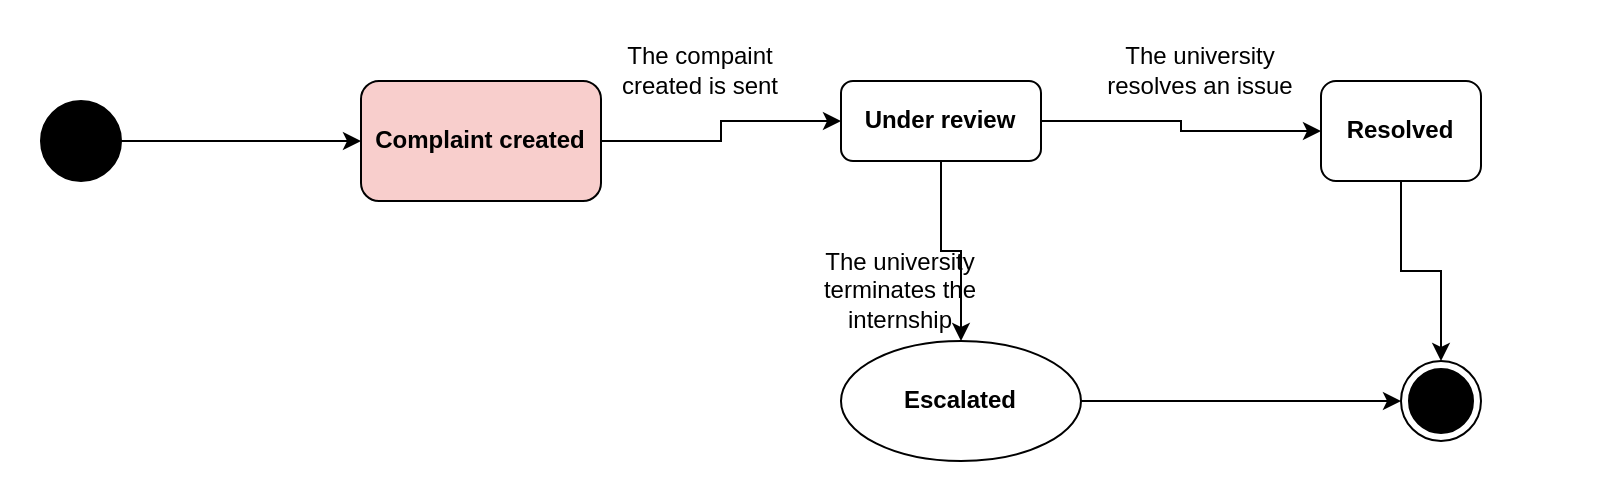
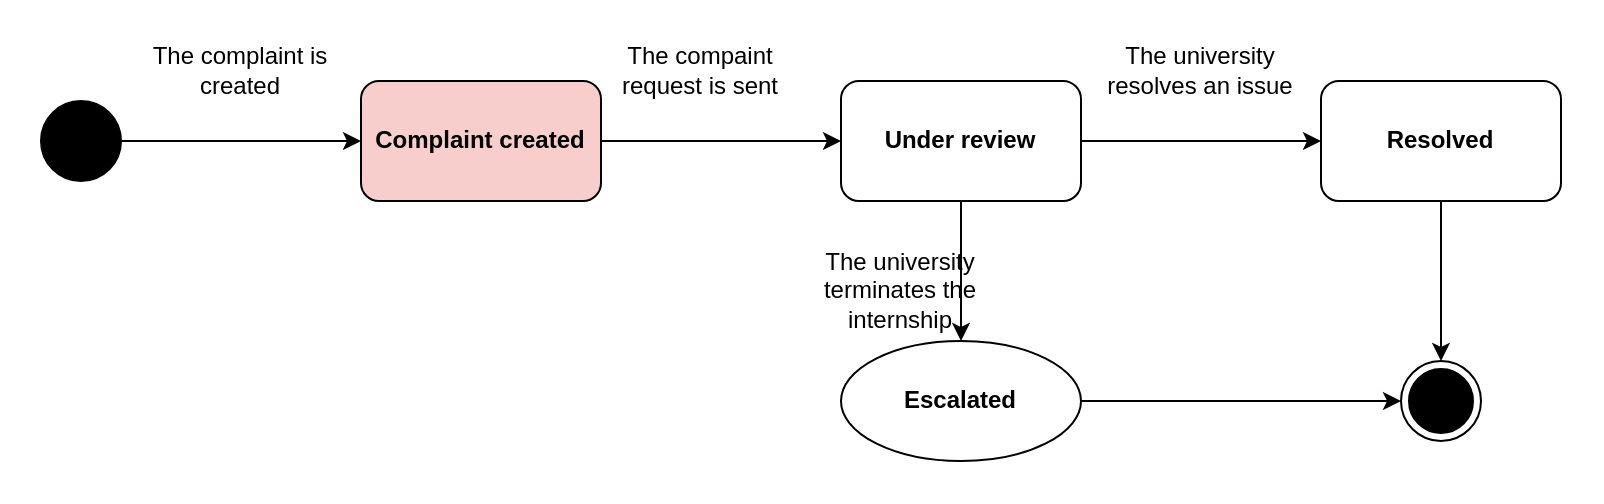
+ <mxCell id="11" value="The complaint is created" style="text;html=1;align=center;verticalAlign=middle;whiteSpace=wrap;rounded=0;" vertex="1" parent="1"><mxGeometry x="70" y="20" width="100" height="30" as="geometry" /></mxCell>
- <mxCell id="12" value="The compaint created is sent" style="text;html=1;align=center;verticalAlign=middle;whiteSpace=wrap;rounded=0;" vertex="1" parent="1"><mxGeometry x="300" y="20" width="100" height="30" as="geometry" /></mxCell>
+ <mxCell id="12" value="The compaint request is sent" style="text;html=1;align=center;verticalAlign=middle;whiteSpace=wrap;rounded=0;" vertex="1" parent="1"><mxGeometry x="300" y="20" width="100" height="30" as="geometry" /></mxCell>
- <mxCell id="8" value="&lt;b&gt;Under review&lt;/b&gt;" style="rounded=1;whiteSpace=wrap;html=1;" vertex="1" parent="1"><mxGeometry x="420" y="40" width="100" height="40" as="geometry" /></mxCell>
+ <mxCell id="8" value="&lt;b&gt;Under review&lt;/b&gt;" style="rounded=1;whiteSpace=wrap;html=1;" vertex="1" parent="1"><mxGeometry x="420" y="40" width="120" height="60" as="geometry" /></mxCell>
- <mxCell id="10" value="&lt;b&gt;Resolved&lt;/b&gt;" style="rounded=1;whiteSpace=wrap;html=1;" vertex="1" parent="1"><mxGeometry x="660" y="40" width="80" height="50" as="geometry" /></mxCell>
+ <mxCell id="10" value="&lt;b&gt;Resolved&lt;/b&gt;" style="rounded=1;whiteSpace=wrap;html=1;" vertex="1" parent="1"><mxGeometry x="660" y="40" width="120" height="60" as="geometry" /></mxCell>
